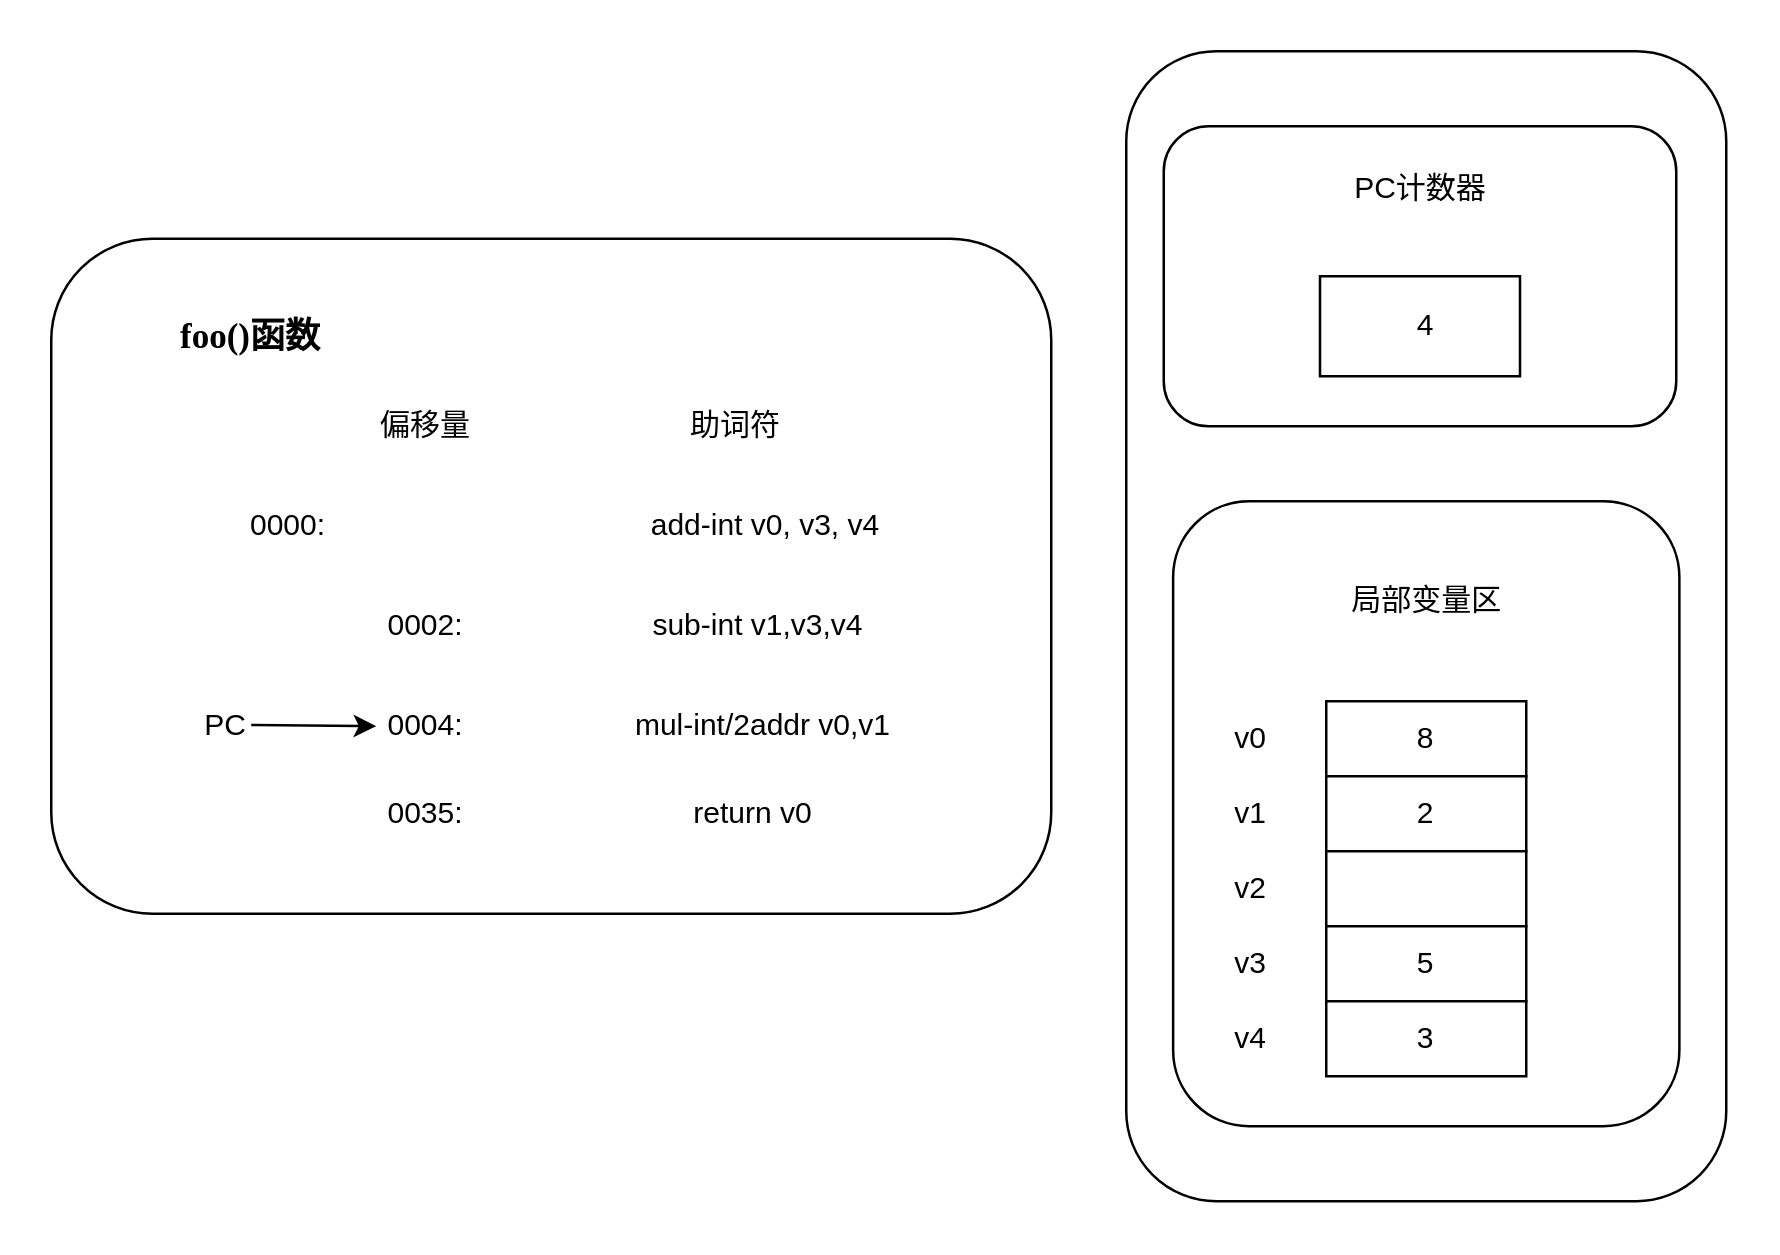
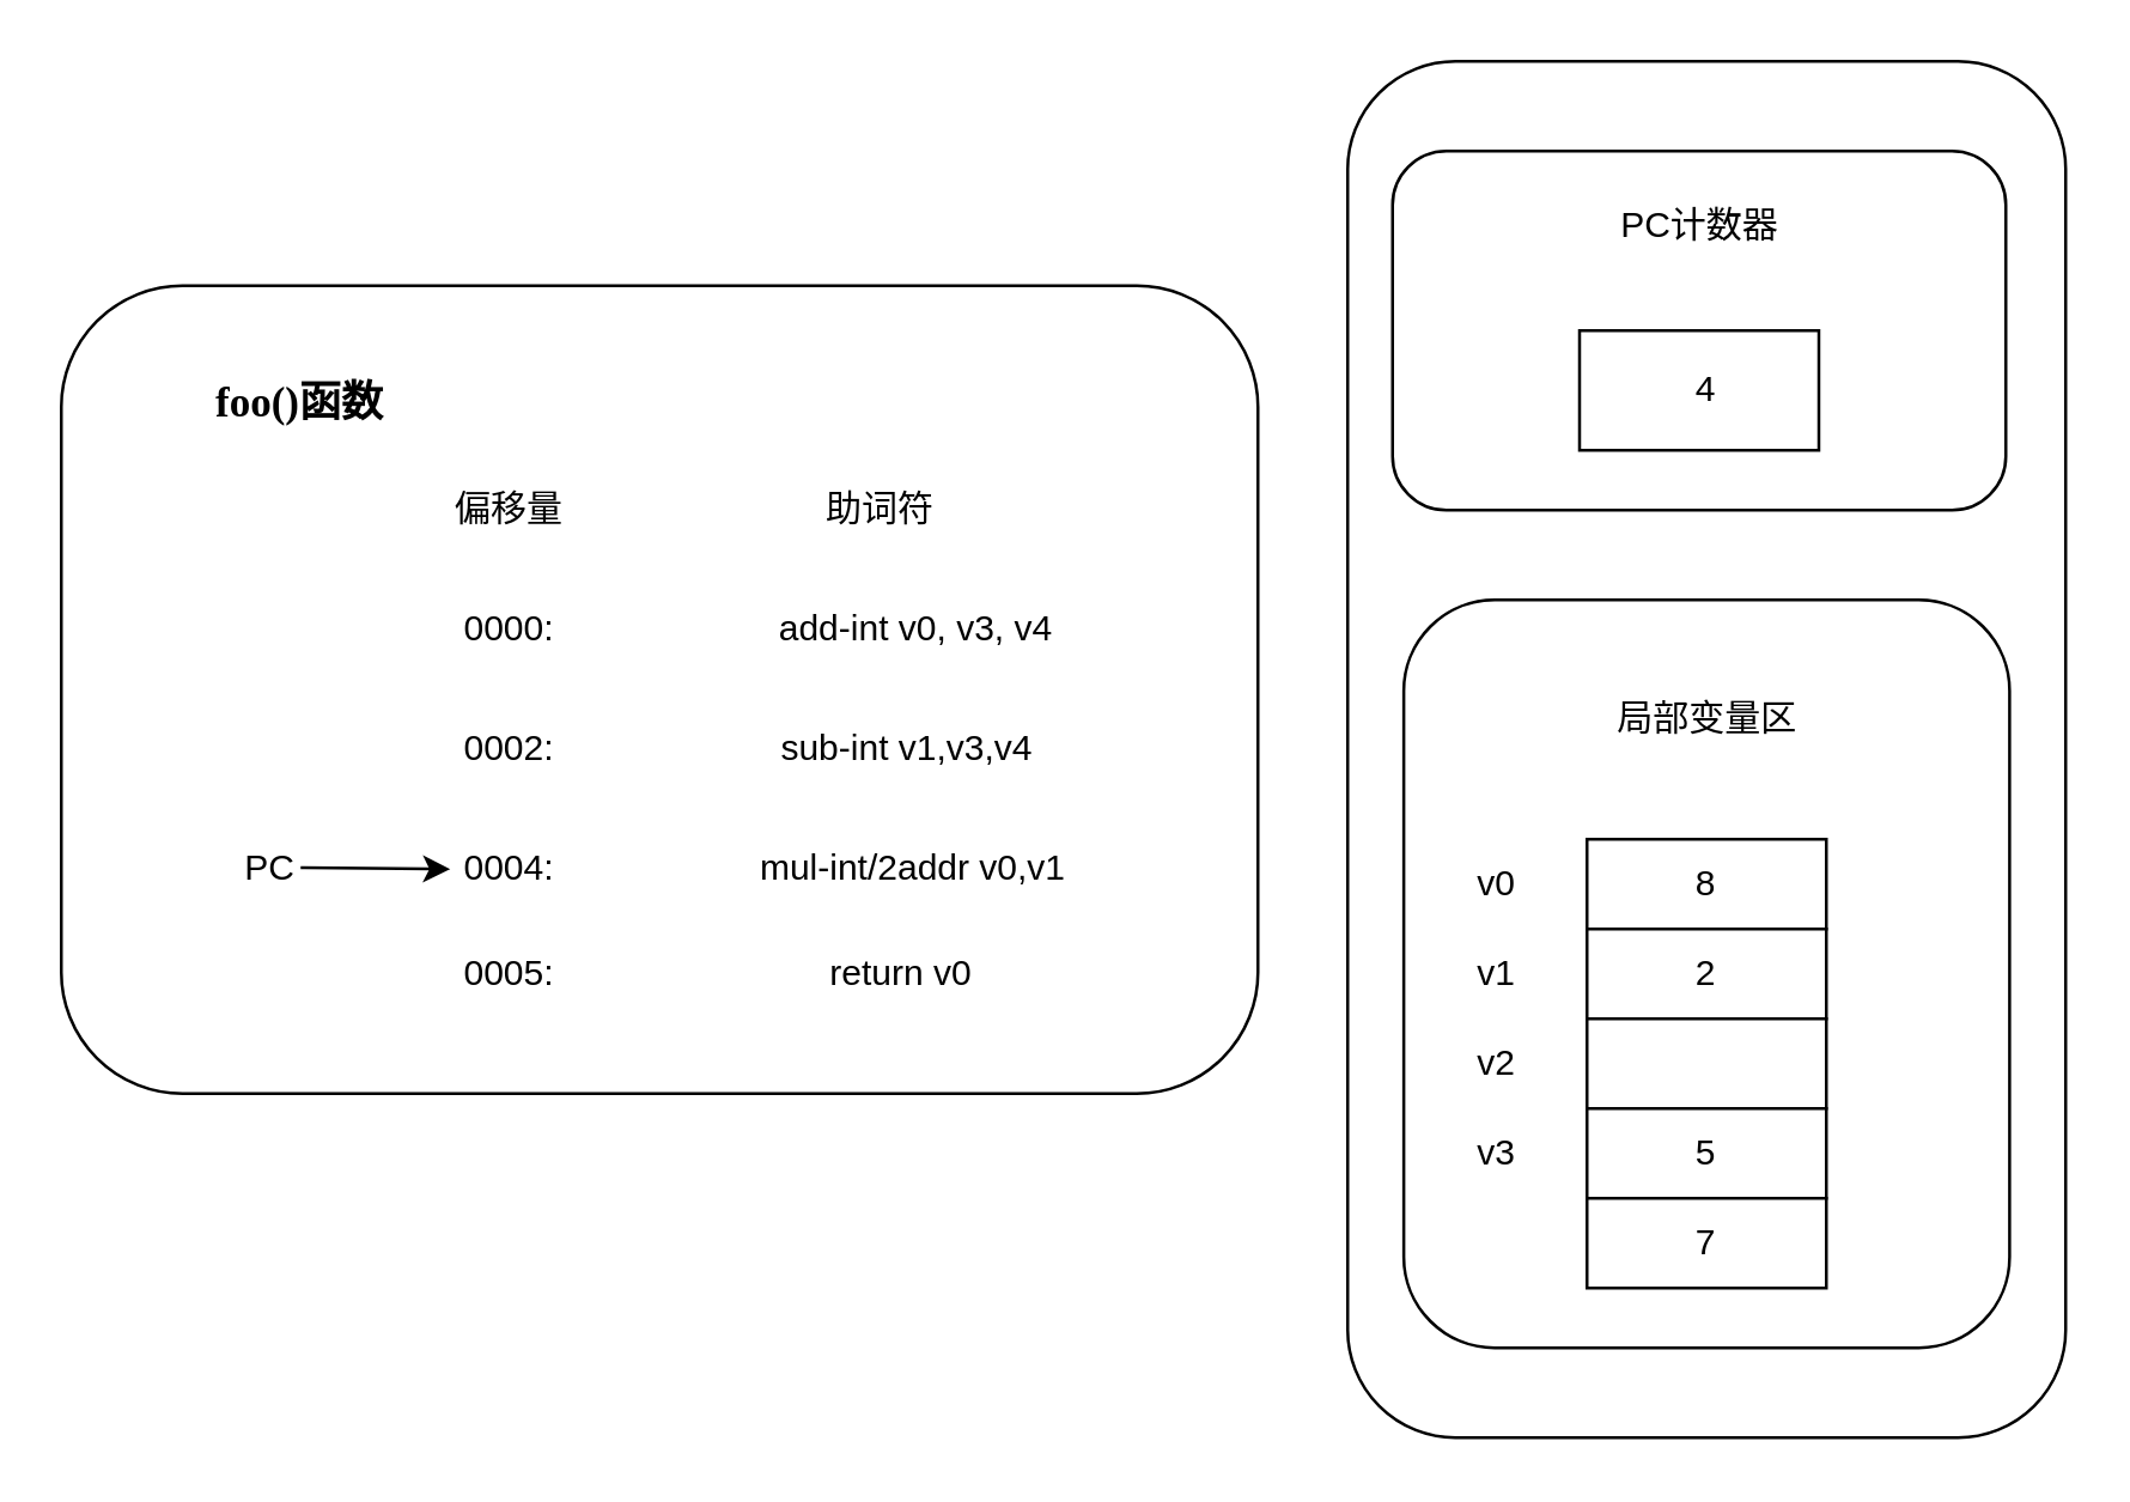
- <mxCell id="20" value="0000:" style="text;html=1;strokeColor=none;fillColor=none;align=center;verticalAlign=middle;whiteSpace=wrap;rounded=0;" parent="1" vertex="1"><mxGeometry x="95" y="200" width="40" height="20" as="geometry" /></mxCell>
+ <mxCell id="20" value="0000:" style="text;html=1;strokeColor=none;fillColor=none;align=center;verticalAlign=middle;whiteSpace=wrap;rounded=0;" parent="1" vertex="1"><mxGeometry x="150" y="200" width="40" height="20" as="geometry" /></mxCell>
- <mxCell id="24" value="0035:" style="text;html=1;strokeColor=none;fillColor=none;align=center;verticalAlign=middle;whiteSpace=wrap;rounded=0;" parent="1" vertex="1"><mxGeometry x="150" y="315" width="40" height="20" as="geometry" /></mxCell>
+ <mxCell id="24" value="0005:" style="text;html=1;strokeColor=none;fillColor=none;align=center;verticalAlign=middle;whiteSpace=wrap;rounded=0;" parent="1" vertex="1"><mxGeometry x="150" y="315" width="40" height="20" as="geometry" /></mxCell>
- <mxCell id="30" value="v4" style="text;html=1;strokeColor=none;fillColor=none;align=center;verticalAlign=middle;whiteSpace=wrap;rounded=0;" vertex="1" parent="1"><mxGeometry x="480" y="405" width="40" height="20" as="geometry" /></mxCell>
- <mxCell id="33" value="3" style="text;html=1;strokeColor=none;fillColor=none;align=center;verticalAlign=middle;whiteSpace=wrap;rounded=0;" vertex="1" parent="1"><mxGeometry x="550" y="405" width="40" height="20" as="geometry" /></mxCell>
+ <mxCell id="33" value="7" style="text;html=1;strokeColor=none;fillColor=none;align=center;verticalAlign=middle;whiteSpace=wrap;rounded=0;" vertex="1" parent="1"><mxGeometry x="550" y="405" width="40" height="20" as="geometry" /></mxCell>
